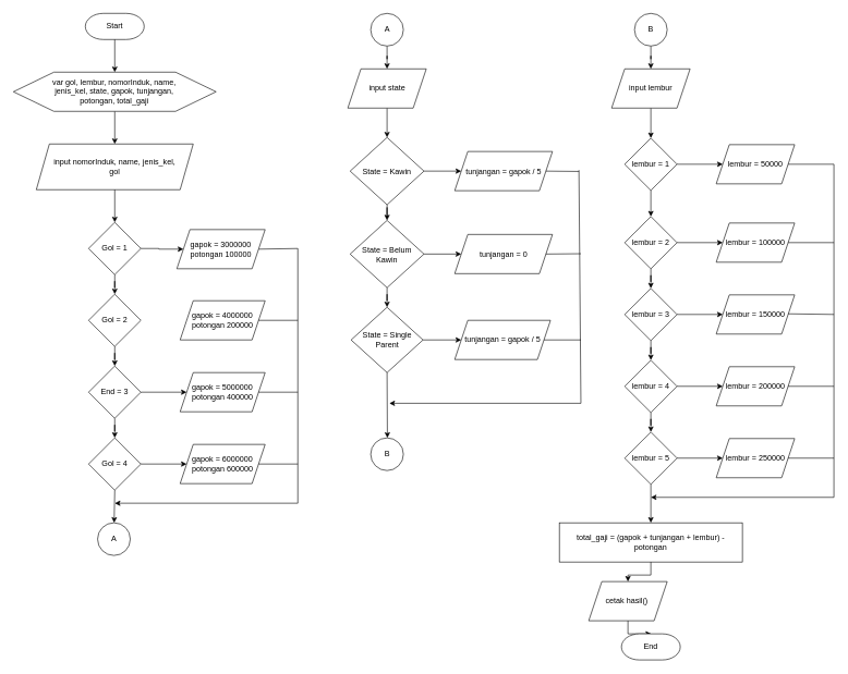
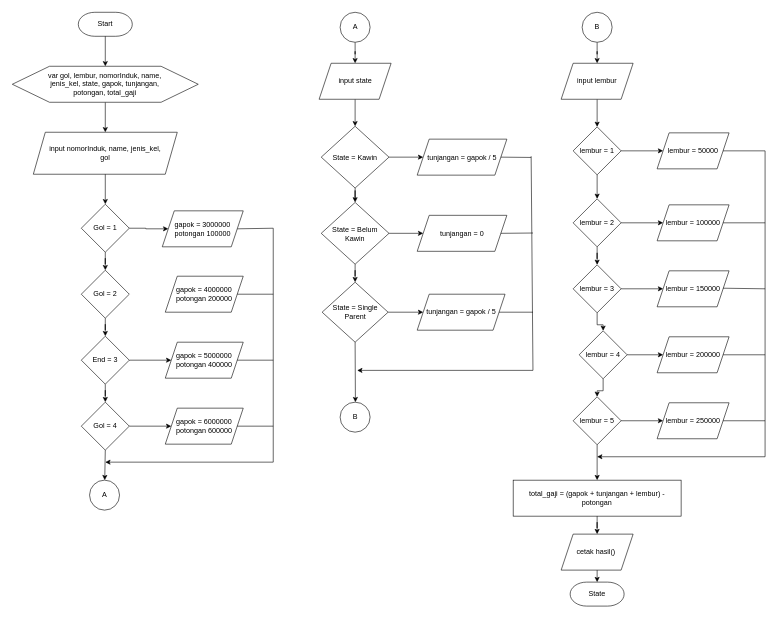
- <mxCell id="51" value="lembur = 4" style="rhombus;whiteSpace=wrap;html=1;fillColor=none;sketch=0;strokeWidth=1;" vertex="1" parent="1"><mxGeometry x="955" y="551" width="80" height="80" as="geometry" /></mxCell>
+ <mxCell id="51" value="lembur = 4" style="rhombus;whiteSpace=wrap;html=1;fillColor=none;sketch=0;strokeWidth=1;" vertex="1" parent="1"><mxGeometry x="965" y="551" width="80" height="80" as="geometry" /></mxCell>
- <mxCell id="73" value="cetak hasil()&amp;nbsp;" style="shape=parallelogram;perimeter=parallelogramPerimeter;whiteSpace=wrap;html=1;fixedSize=1;fillColor=none;sketch=0;strokeWidth=1;" vertex="1" parent="1"><mxGeometry x="900" y="890" width="120" height="60" as="geometry" /></mxCell>
+ <mxCell id="73" value="cetak hasil()&amp;nbsp;" style="shape=parallelogram;perimeter=parallelogramPerimeter;whiteSpace=wrap;html=1;fixedSize=1;fillColor=none;sketch=0;strokeWidth=1;" vertex="1" parent="1"><mxGeometry x="935" y="890" width="120" height="60" as="geometry" /></mxCell>
- <mxCell id="74" value="End" style="strokeWidth=1;html=1;shape=mxgraph.flowchart.terminator;whiteSpace=wrap;" vertex="1" parent="1"><mxGeometry x="950" y="970" width="90" height="40" as="geometry" /></mxCell>
+ <mxCell id="74" value="State" style="strokeWidth=1;html=1;shape=mxgraph.flowchart.terminator;whiteSpace=wrap;" vertex="1" parent="1"><mxGeometry x="950" y="970" width="90" height="40" as="geometry" /></mxCell>
